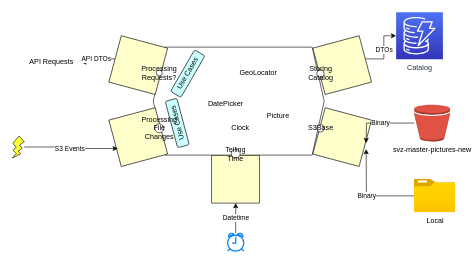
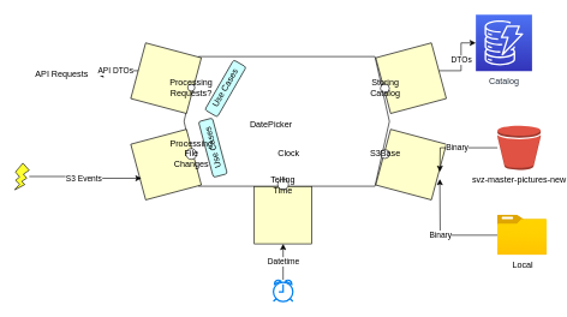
- <mxCell id="26" value="GeoLocator" style="text;html=1;align=center;verticalAlign=middle;resizable=0;points=[];autosize=1;strokeColor=none;fillColor=none;" vertex="1" parent="1"><mxGeometry x="385" y="106" width="90" height="30" as="geometry" /></mxCell>
- <mxCell id="14" value="Picture" style="text;html=1;align=center;verticalAlign=middle;resizable=0;points=[];autosize=1;strokeColor=none;fillColor=none;" vertex="1" parent="1"><mxGeometry x="432.5" y="177" width="60" height="30" as="geometry" /></mxCell>
